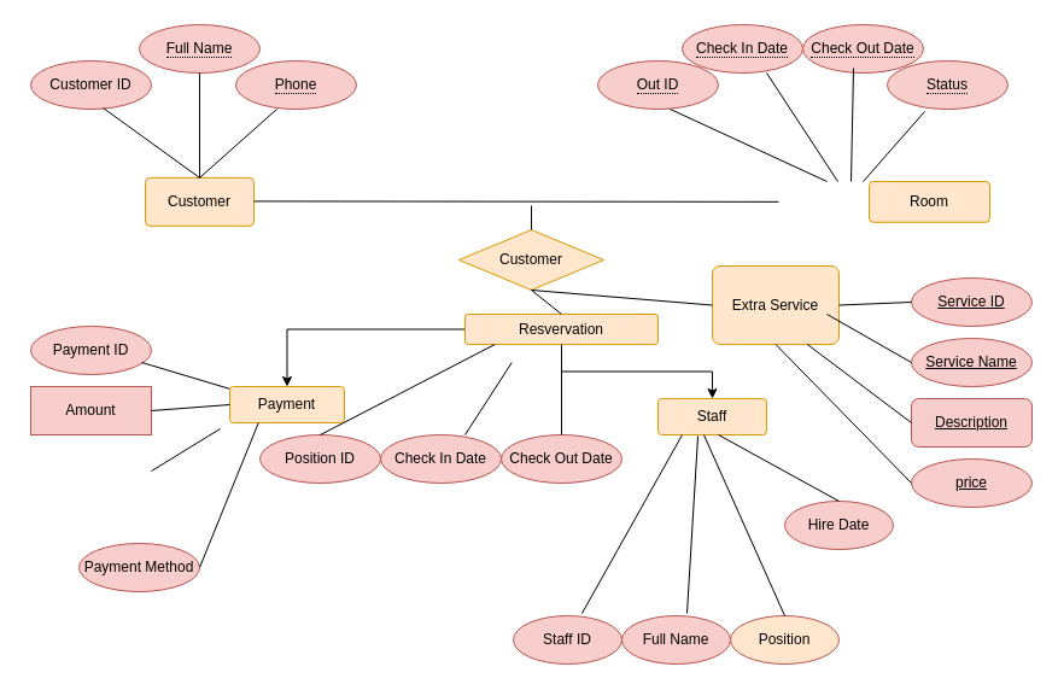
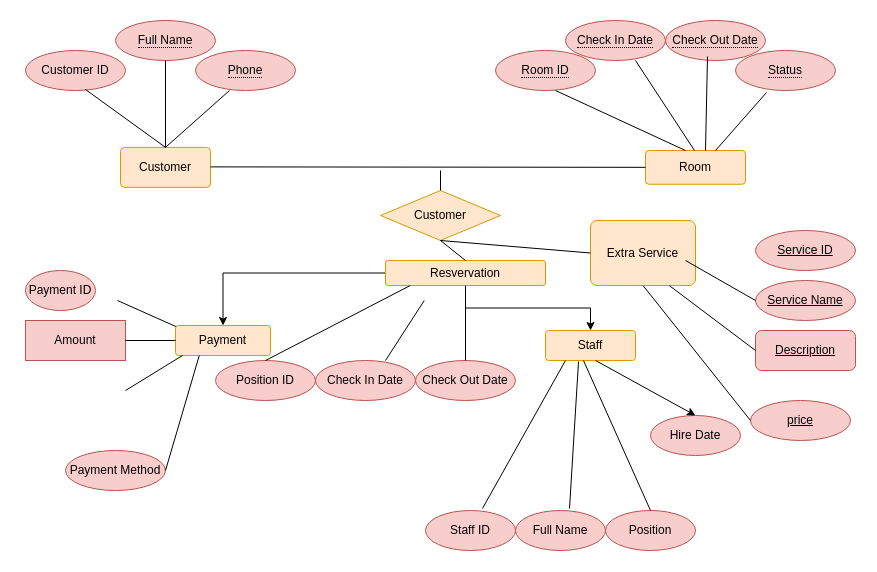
- <mxCell id="11" value="&lt;span style=&quot;border-bottom: 1px dotted&quot;&gt;Out ID&lt;/span&gt;" style="ellipse;whiteSpace=wrap;html=1;align=center;fillColor=#f8cecc;strokeColor=#b85450;" parent="2" vertex="1"><mxGeometry x="475" y="30" width="100" height="40" as="geometry" /></mxCell>
+ <mxCell id="11" value="&lt;span style=&quot;border-bottom: 1px dotted&quot;&gt;Room ID&lt;/span&gt;" style="ellipse;whiteSpace=wrap;html=1;align=center;fillColor=#f8cecc;strokeColor=#b85450;" parent="2" vertex="1"><mxGeometry x="475" y="30" width="100" height="40" as="geometry" /></mxCell>
- <mxCell id="4" value="Room" style="whiteSpace=wrap;html=1;rounded=1;arcSize=10;fillColor=#ffe6cc;strokeColor=#d79b00;" parent="2" vertex="1"><mxGeometry x="700" y="130.01" width="100" height="33.75" as="geometry" /></mxCell>
+ <mxCell id="4" value="Room" style="whiteSpace=wrap;html=1;rounded=1;arcSize=10;fillColor=#ffe6cc;strokeColor=#d79b00;" parent="2" vertex="1"><mxGeometry x="625" y="130.01" width="100" height="33.75" as="geometry" /></mxCell>
- <mxCell id="59" value="" style="endArrow=none;html=1;rounded=0;exitX=1;exitY=0.5;exitDx=0;exitDy=0;entryX=0;entryY=0.5;entryDx=0;entryDy=0;" parent="2" source="50" target="52" edge="1"><mxGeometry relative="1" as="geometry"><mxPoint x="585" y="259" as="sourcePoint" /><mxPoint x="745" y="259" as="targetPoint" /></mxGeometry></mxCell>
- <mxCell id="26" value="Payment ID" style="ellipse;whiteSpace=wrap;html=1;align=center;fillColor=#f8cecc;strokeColor=#b85450;" parent="2" vertex="1"><mxGeometry x="5" y="250" width="100" height="40" as="geometry" /></mxCell>
+ <mxCell id="26" value="Payment ID" style="ellipse;whiteSpace=wrap;html=1;align=center;fillColor=#f8cecc;strokeColor=#b85450;" parent="2" vertex="1"><mxGeometry x="5" y="250" width="70" height="40" as="geometry" /></mxCell>
- <mxCell id="38" value="Payment" style="whiteSpace=wrap;html=1;rounded=1;arcSize=10;fillColor=#ffe6cc;strokeColor=#d79b00;" parent="2" vertex="1"><mxGeometry x="170" y="300" width="95" height="30" as="geometry" /></mxCell>
+ <mxCell id="38" value="Payment" style="whiteSpace=wrap;html=1;rounded=1;arcSize=10;fillColor=#ffe6cc;strokeColor=#d79b00;" parent="2" vertex="1"><mxGeometry x="155" y="305" width="95" height="30" as="geometry" /></mxCell>
- <mxCell id="55" value="price" style="ellipse;whiteSpace=wrap;html=1;align=center;fontStyle=4;fillColor=#f8cecc;strokeColor=#b85450;" parent="2" vertex="1"><mxGeometry x="735" y="360" width="100" height="40" as="geometry" /></mxCell>
+ <mxCell id="55" value="price" style="ellipse;whiteSpace=wrap;html=1;align=center;fontStyle=4;fillColor=#f8cecc;strokeColor=#b85450;" parent="2" vertex="1"><mxGeometry x="730" y="380" width="100" height="40" as="geometry" /></mxCell>
- <mxCell id="49" value="" style="endArrow=none;html=1;rounded=0;entryX=0.5;entryY=0;entryDx=0;entryDy=0;exitX=0.556;exitY=1;exitDx=0;exitDy=0;exitPerimeter=0;" parent="2" source="31" target="48" edge="1"><mxGeometry relative="1" as="geometry"><mxPoint x="595" y="400" as="sourcePoint" /><mxPoint x="755" y="400" as="targetPoint" /></mxGeometry></mxCell>
+ <mxCell id="49" value="" style="endArrow=classic;html=1;rounded=0;entryX=0.5;entryY=0;entryDx=0;entryDy=0;exitX=0.556;exitY=1;exitDx=0;exitDy=0;exitPerimeter=0;" parent="2" source="31" target="48" edge="1"><mxGeometry relative="1" as="geometry"><mxPoint x="595" y="400" as="sourcePoint" /><mxPoint x="755" y="400" as="targetPoint" /></mxGeometry></mxCell>
- <mxCell id="34" value="Position" style="ellipse;whiteSpace=wrap;html=1;align=center;fillColor=#ffe6cc;strokeColor=#b85450;" parent="2" vertex="1"><mxGeometry x="585" y="490" width="90" height="40" as="geometry" /></mxCell>
+ <mxCell id="34" value="Position" style="ellipse;whiteSpace=wrap;html=1;align=center;fillColor=#f8cecc;strokeColor=#b85450;" parent="2" vertex="1"><mxGeometry x="585" y="490" width="90" height="40" as="geometry" /></mxCell>
